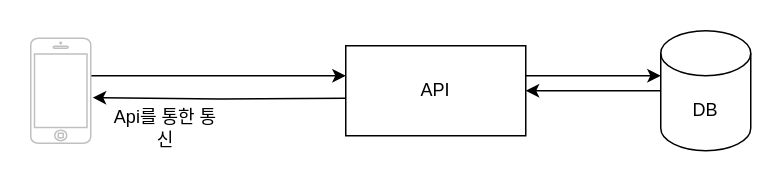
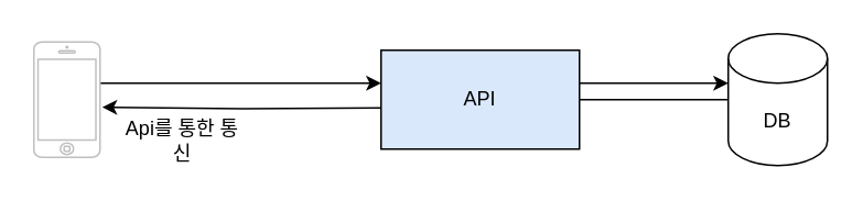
- <mxCell id="3" value="API" style="rounded=0;whiteSpace=wrap;html=1;" vertex="1" parent="1"><mxGeometry x="230" y="30" width="120" height="60" as="geometry" /></mxCell>
+ <mxCell id="3" value="API" style="rounded=0;whiteSpace=wrap;html=1;fillColor=#dae8fc;" vertex="1" parent="1"><mxGeometry x="230" y="30" width="120" height="60" as="geometry" /></mxCell>
- <mxCell id="6" value="" style="edgeStyle=orthogonalEdgeStyle;rounded=0;orthogonalLoop=1;jettySize=auto;html=1;" edge="1" parent="1" source="7" target="3"><mxGeometry relative="1" as="geometry" /></mxCell>
+ <mxCell id="6" value="" style="edgeStyle=orthogonalEdgeStyle;rounded=0;orthogonalLoop=1;jettySize=auto;html=1;endArrow=none;" edge="1" parent="1" source="7" target="3"><mxGeometry relative="1" as="geometry" /></mxCell>
